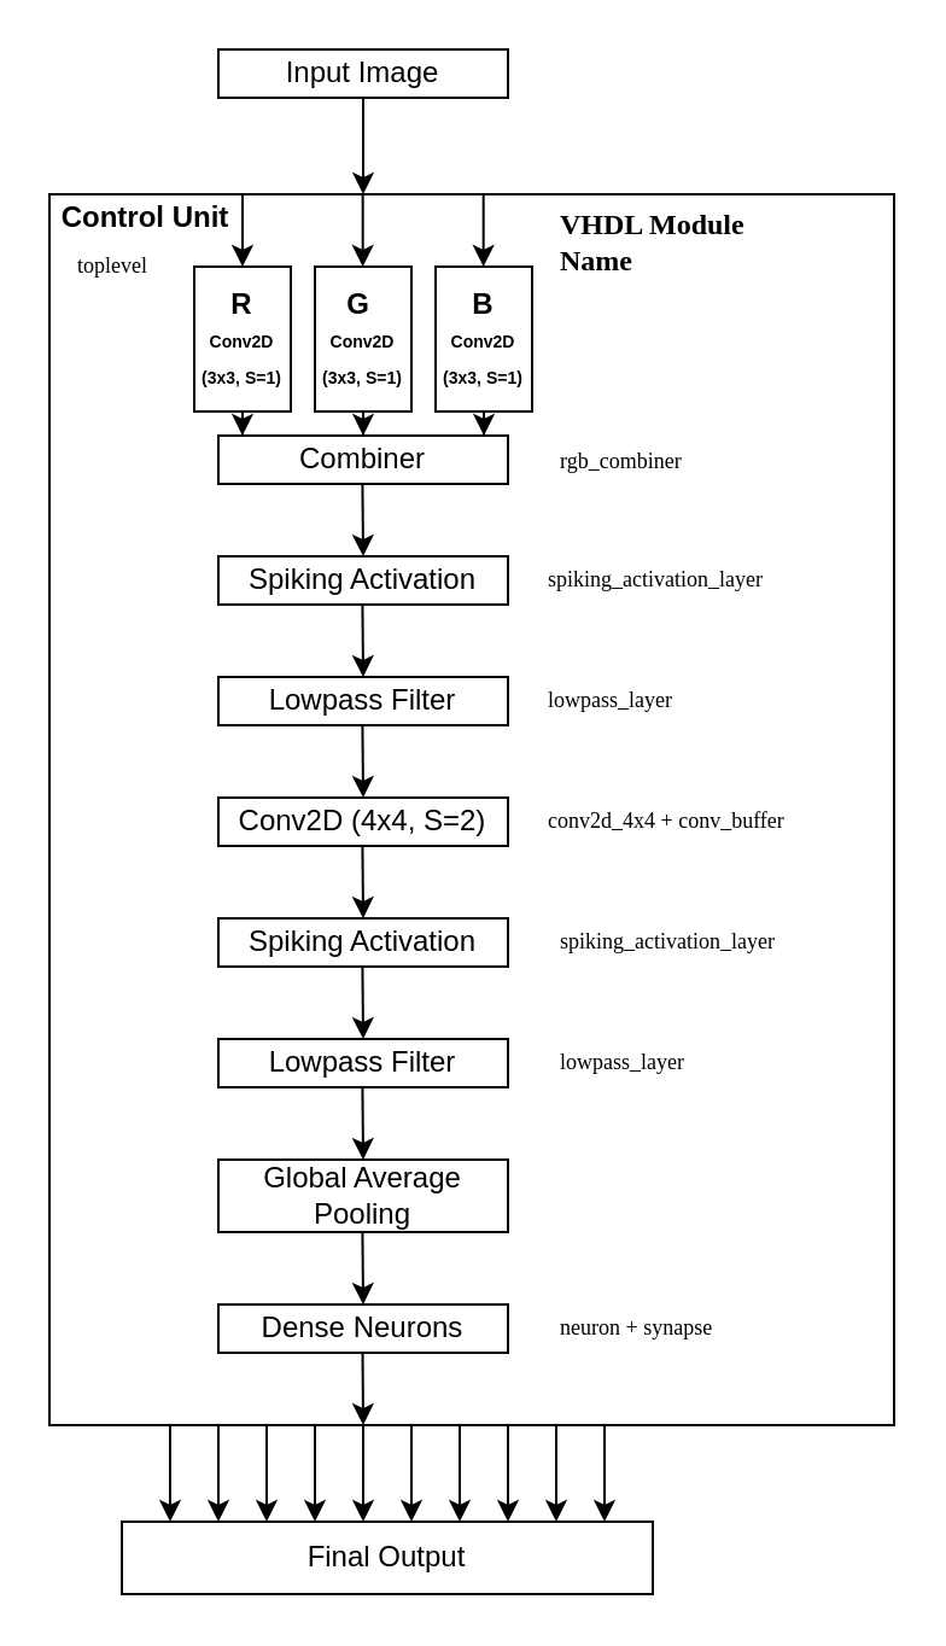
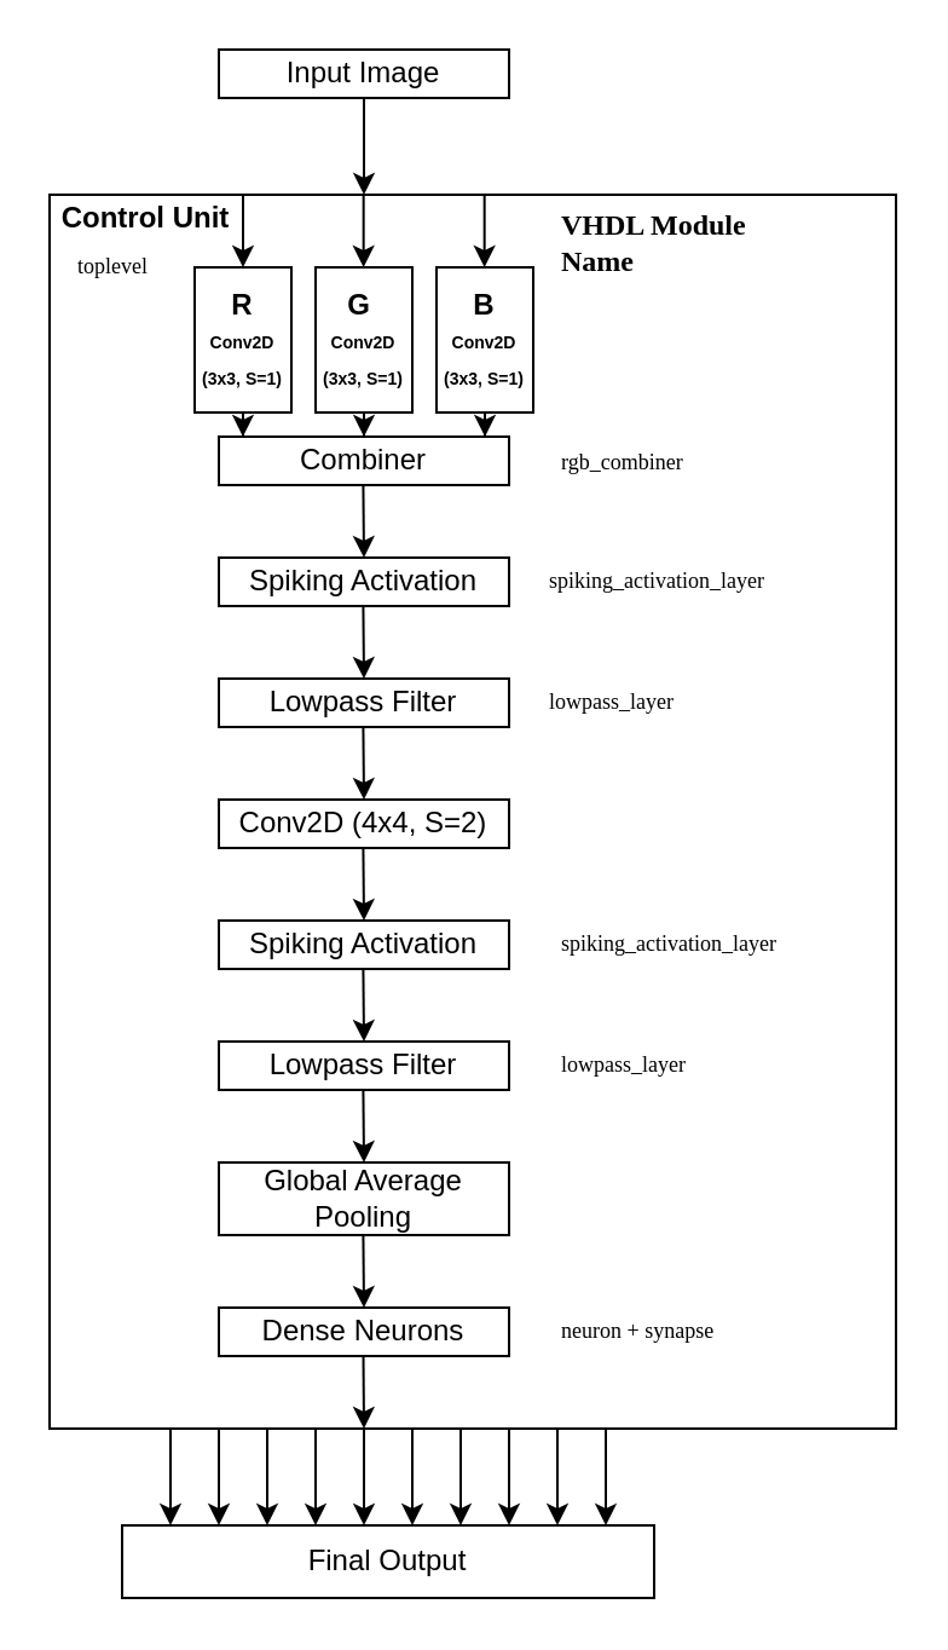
- <mxCell id="44" value="&lt;font face=&quot;Lucida Console&quot; style=&quot;font-style: normal ; font-size: 9px&quot;&gt;conv2d_4x4 + conv_buffer&lt;/font&gt;" style="text;html=1;strokeColor=none;fillColor=none;align=left;verticalAlign=middle;whiteSpace=wrap;rounded=0;fontStyle=2;fontSize=9;" vertex="1" parent="1"><mxGeometry x="225" y="330" width="135" height="20" as="geometry" /></mxCell>
